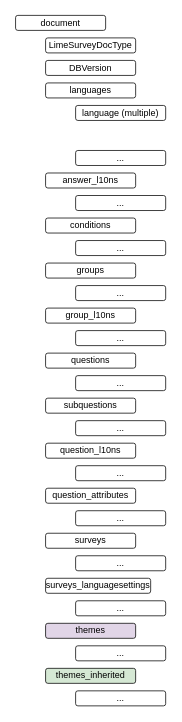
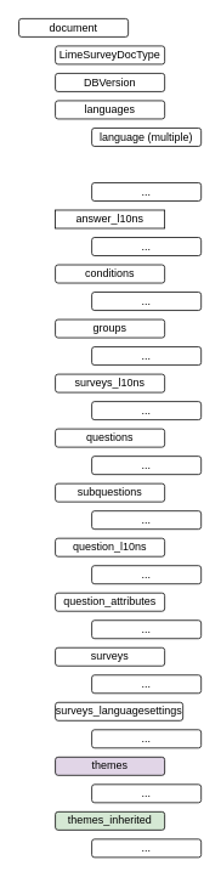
- <mxCell id="8" value="answer_l10ns" style="rounded=1;whiteSpace=wrap;html=1;" vertex="1" parent="1"><mxGeometry x="60" y="230" width="120" height="20" as="geometry" /></mxCell>
+ <mxCell id="8" value="answer_l10ns" style="whiteSpace=wrap;html=1;rounded=0;" vertex="1" parent="1"><mxGeometry x="60" y="230" width="120" height="20" as="geometry" /></mxCell>
- <mxCell id="14" value="group_l10ns" style="rounded=1;whiteSpace=wrap;html=1;" vertex="1" parent="1"><mxGeometry x="60" y="410" width="120" height="20" as="geometry" /></mxCell>
+ <mxCell id="14" value="surveys_l10ns" style="rounded=1;whiteSpace=wrap;html=1;" vertex="1" parent="1"><mxGeometry x="60" y="410" width="120" height="20" as="geometry" /></mxCell>
